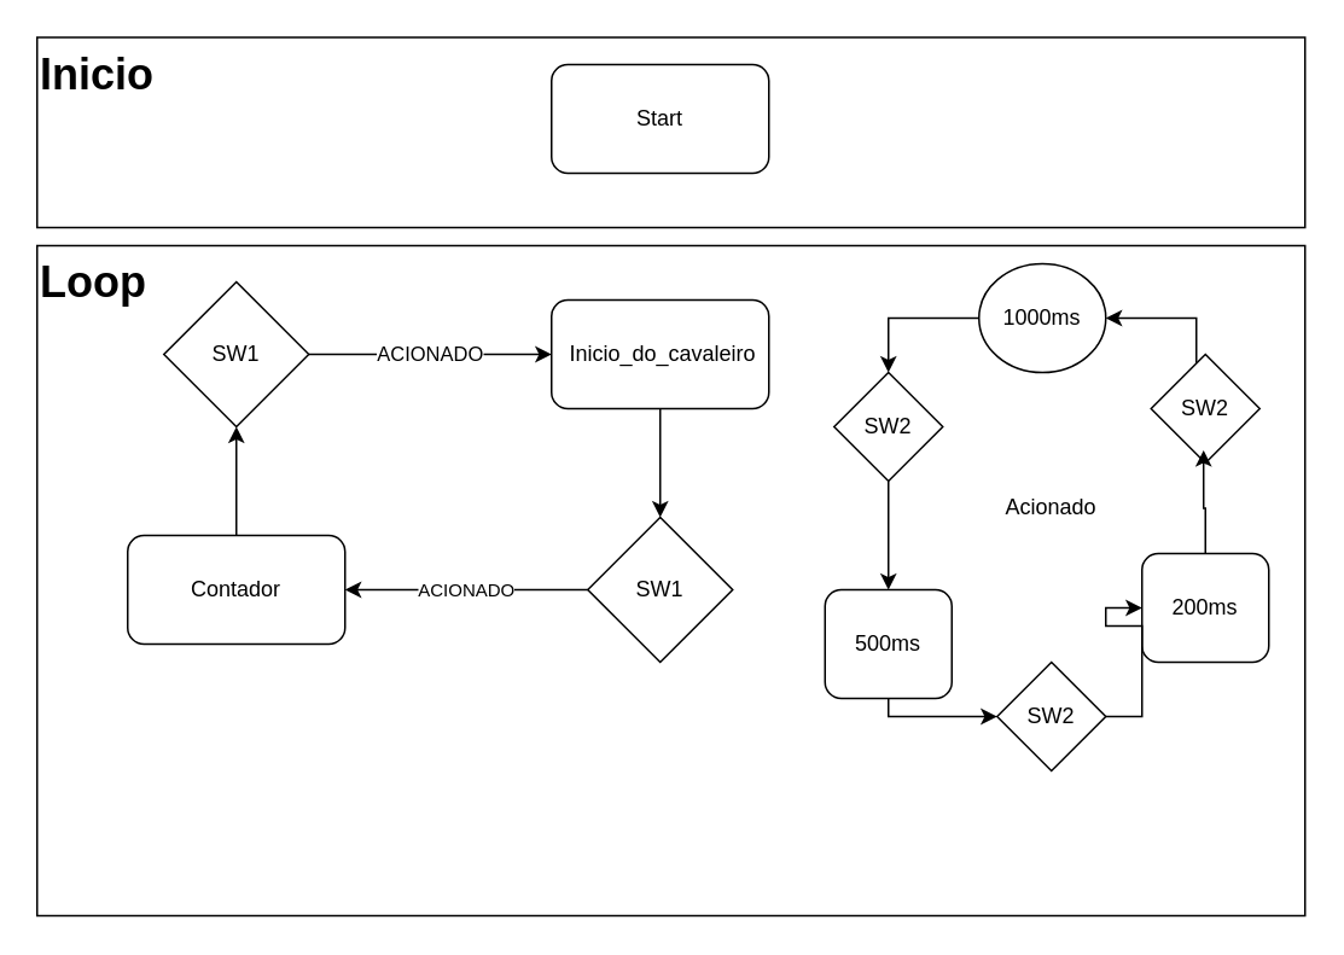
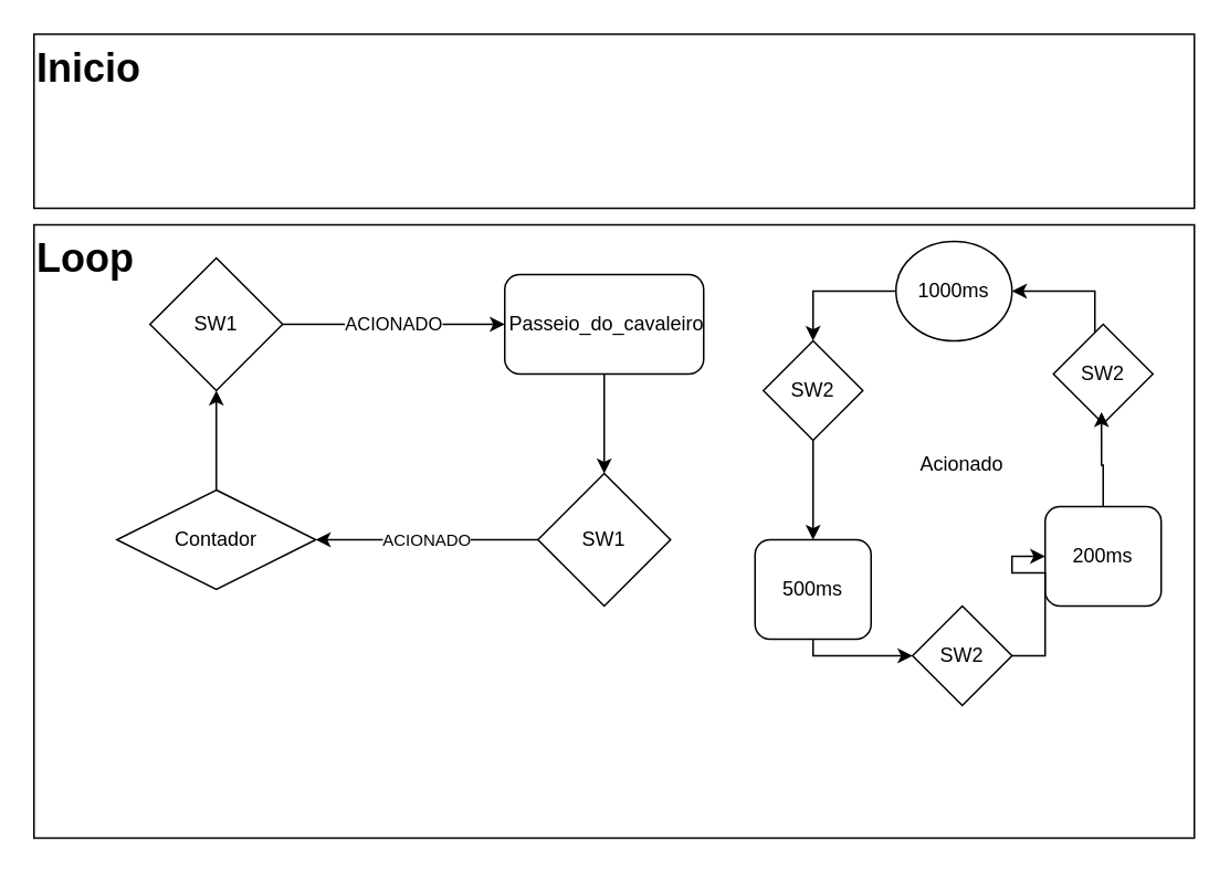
- <mxCell id="4" value="Start" style="rounded=1;whiteSpace=wrap;html=1;" vertex="1" parent="1"><mxGeometry x="304" y="35" width="120" height="60" as="geometry" /></mxCell>
- <mxCell id="6" value="&amp;nbsp;Inicio_do_cavaleiro" style="rounded=1;whiteSpace=wrap;html=1;" vertex="1" parent="1"><mxGeometry x="304" y="165" width="120" height="60" as="geometry" /></mxCell>
+ <mxCell id="6" value="&amp;nbsp;Passeio_do_cavaleiro" style="rounded=1;whiteSpace=wrap;html=1;" vertex="1" parent="1"><mxGeometry x="304" y="165" width="120" height="60" as="geometry" /></mxCell>
- <mxCell id="8" value="Contador" style="rounded=1;whiteSpace=wrap;html=1;" vertex="1" parent="1"><mxGeometry x="70" y="295" width="120" height="60" as="geometry" /></mxCell>
+ <mxCell id="8" value="Contador" style="rhombus;whiteSpace=wrap;html=1;" vertex="1" parent="1"><mxGeometry x="70" y="295" width="120" height="60" as="geometry" /></mxCell>
